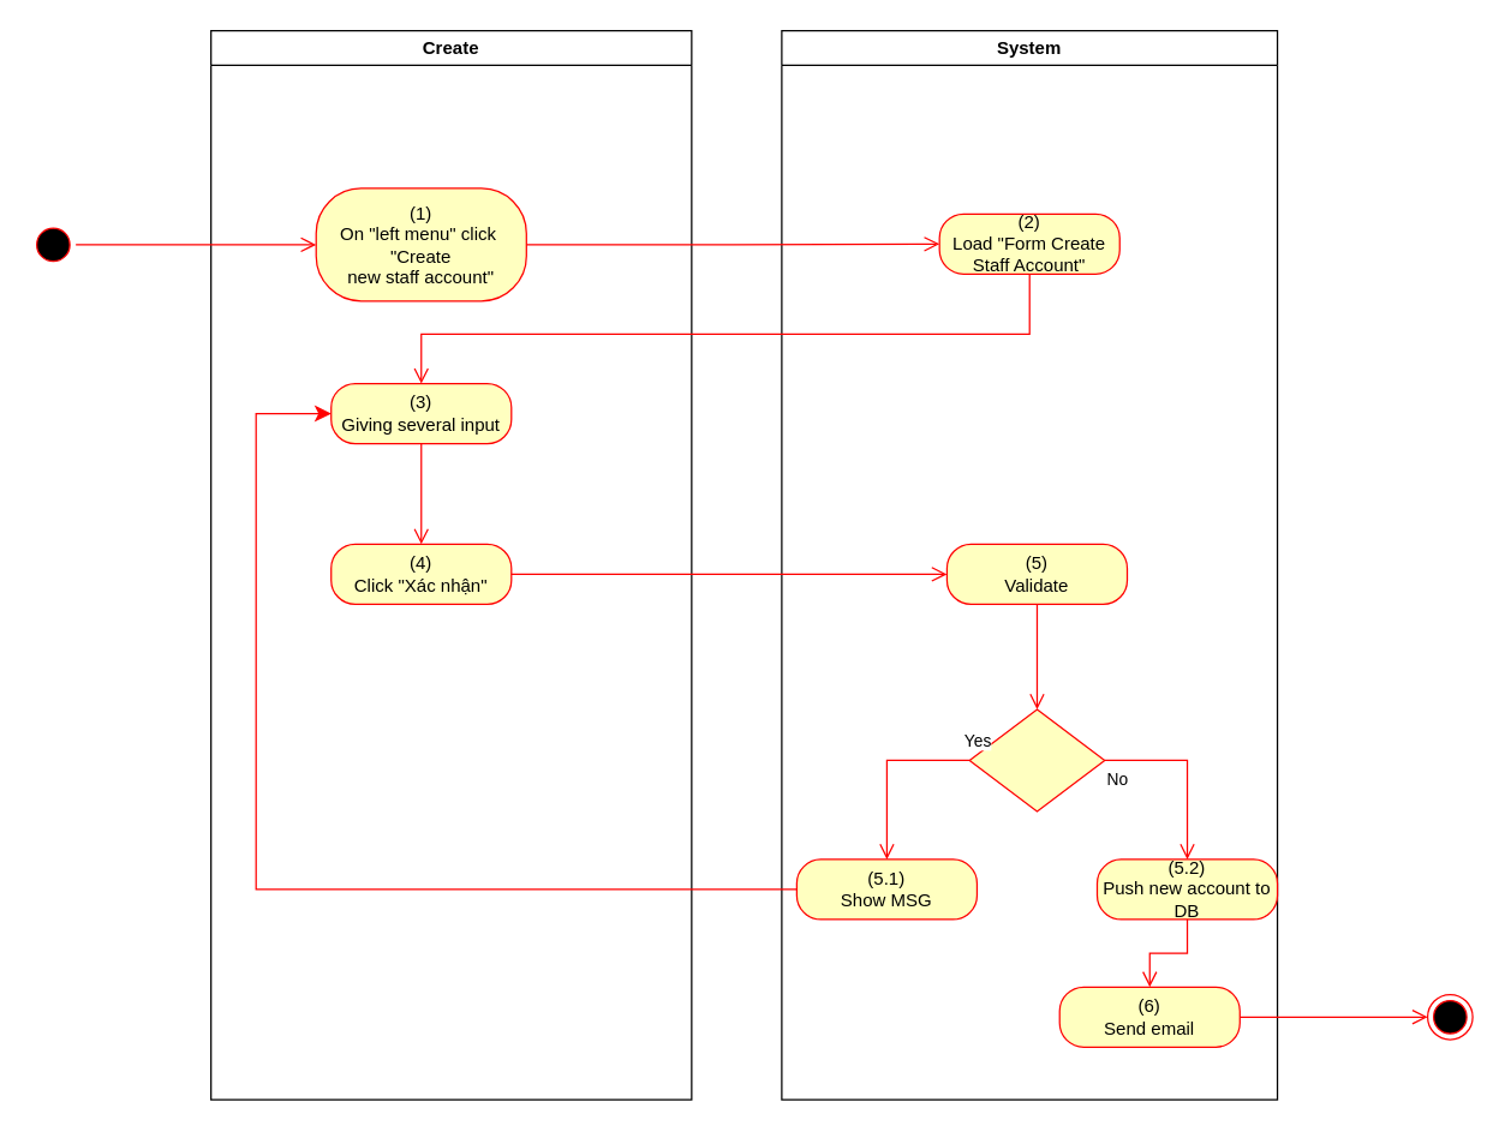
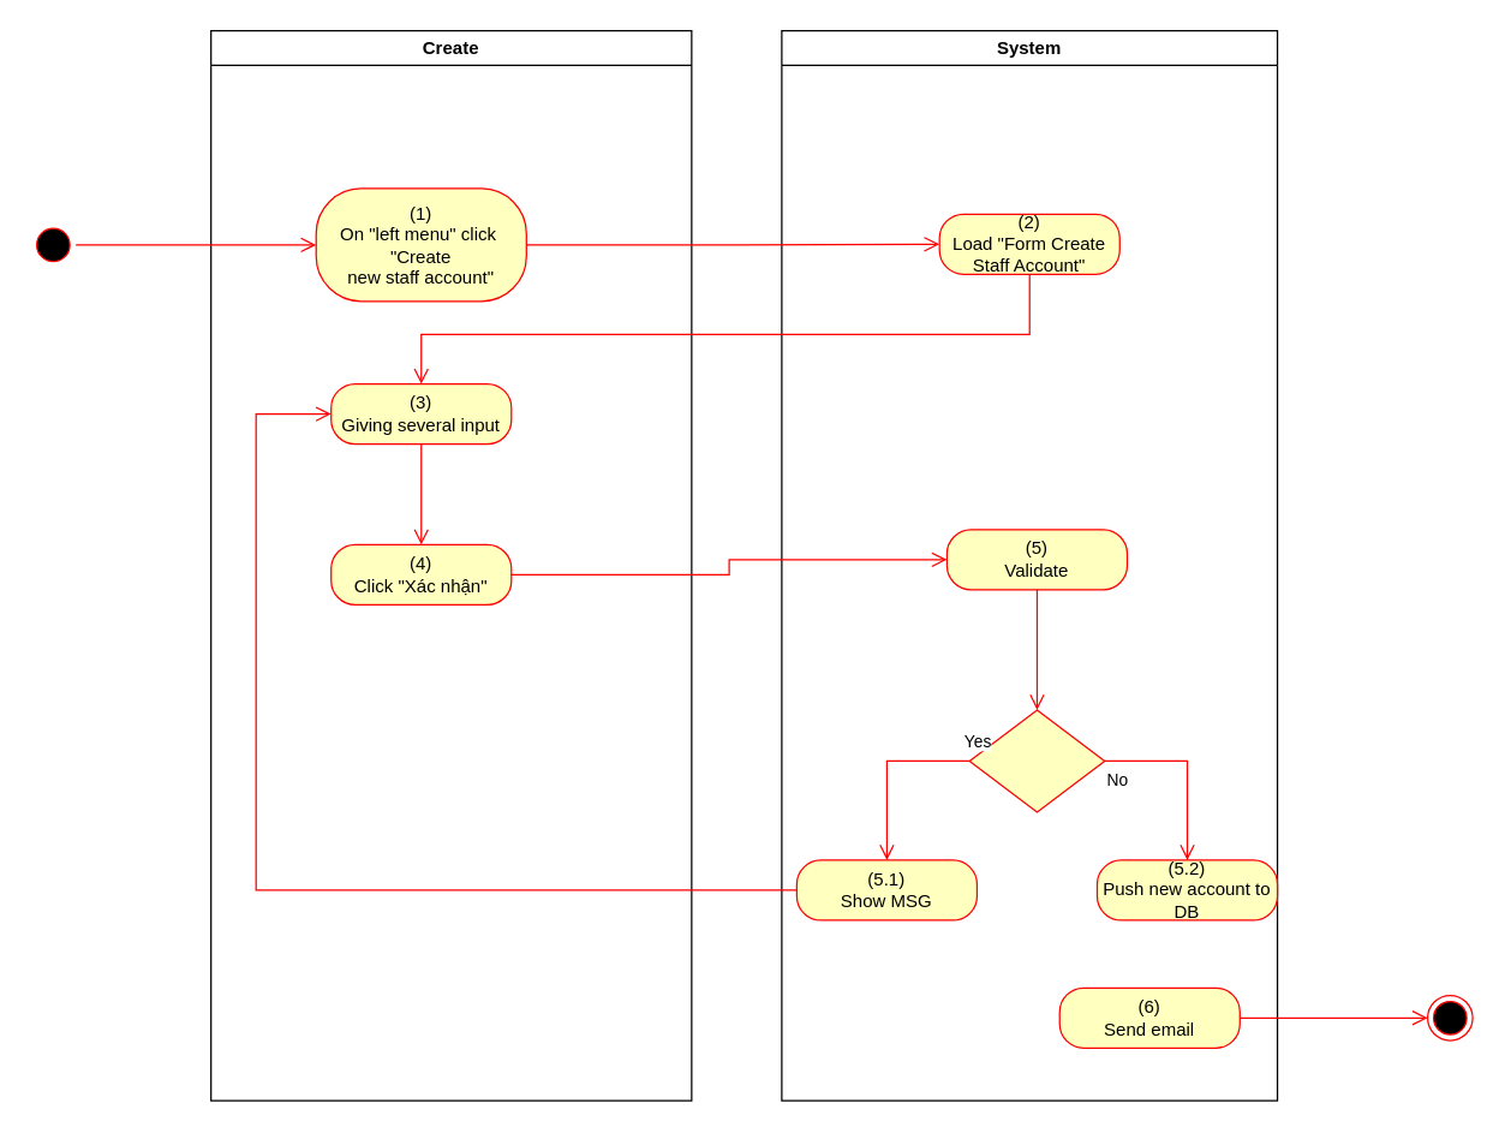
- <mxCell id="25" value="" style="edgeStyle=orthogonalEdgeStyle;html=1;verticalAlign=bottom;endArrow=classic;endSize=8;strokeColor=#ff0000;rounded=0;entryX=0;entryY=0.5;entryDx=0;entryDy=0;" parent="1" source="16" target="4" edge="1"><mxGeometry relative="1" as="geometry"><mxPoint x="590" y="672" as="targetPoint" /><Array as="points"><mxPoint x="170" y="592" /><mxPoint x="170" y="275" /></Array></mxGeometry></mxCell>
+ <mxCell id="25" value="" style="edgeStyle=orthogonalEdgeStyle;html=1;verticalAlign=bottom;endArrow=open;endSize=8;strokeColor=#ff0000;rounded=0;entryX=0;entryY=0.5;entryDx=0;entryDy=0;" parent="1" source="16" target="4" edge="1"><mxGeometry relative="1" as="geometry"><mxPoint x="590" y="672" as="targetPoint" /><Array as="points"><mxPoint x="170" y="592" /><mxPoint x="170" y="275" /></Array></mxGeometry></mxCell>
- <mxCell id="9" value="(5)&lt;br&gt;Validate" style="rounded=1;whiteSpace=wrap;html=1;arcSize=40;fontColor=#000000;fillColor=#ffffc0;strokeColor=#ff0000;" parent="7" vertex="1"><mxGeometry x="110" y="342" width="120" height="40" as="geometry" /></mxCell>
+ <mxCell id="9" value="(5)&lt;br&gt;Validate" style="rounded=1;whiteSpace=wrap;html=1;arcSize=40;fontColor=#000000;fillColor=#ffffc0;strokeColor=#ff0000;" parent="7" vertex="1"><mxGeometry x="110" y="332" width="120" height="40" as="geometry" /></mxCell>
- <mxCell id="15" value="" style="edgeStyle=orthogonalEdgeStyle;html=1;verticalAlign=bottom;endArrow=open;endSize=8;strokeColor=#ff0000;rounded=0;exitX=0.5;exitY=1;exitDx=0;exitDy=0;entryX=0.5;entryY=0;entryDx=0;entryDy=0;" parent="7" source="13" target="14" edge="1"><mxGeometry relative="1" as="geometry"><mxPoint x="170" y="642" as="targetPoint" /></mxGeometry></mxCell>
